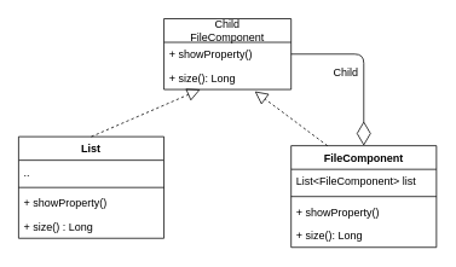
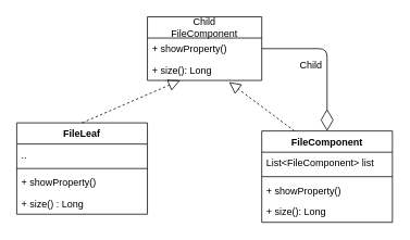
- <mxCell id="5" value="List" style="swimlane;fontStyle=1;align=center;verticalAlign=top;childLayout=stackLayout;horizontal=1;startSize=26;horizontalStack=0;resizeParent=1;resizeParentMax=0;resizeLast=0;collapsible=1;marginBottom=0;" vertex="1" parent="1"><mxGeometry x="20" y="150" width="160" height="112" as="geometry" /></mxCell>
+ <mxCell id="5" value="FileLeaf" style="swimlane;fontStyle=1;align=center;verticalAlign=top;childLayout=stackLayout;horizontal=1;startSize=26;horizontalStack=0;resizeParent=1;resizeParentMax=0;resizeLast=0;collapsible=1;marginBottom=0;" vertex="1" parent="1"><mxGeometry x="20" y="150" width="160" height="112" as="geometry" /></mxCell>
